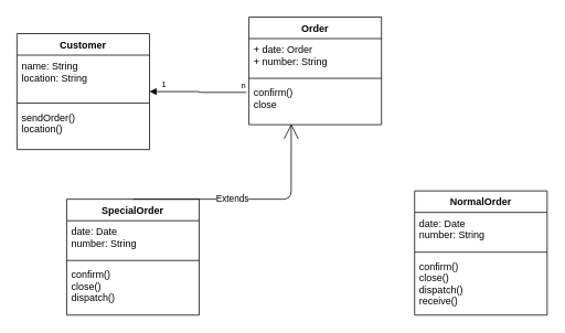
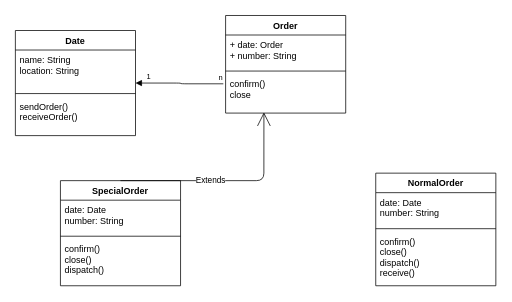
- <mxCell id="10" value="Customer" style="swimlane;fontStyle=1;align=center;verticalAlign=top;childLayout=stackLayout;horizontal=1;startSize=26;horizontalStack=0;resizeParent=1;resizeParentMax=0;resizeLast=0;collapsible=1;marginBottom=0;" parent="1" vertex="1"><mxGeometry x="20" y="40" width="160" height="140" as="geometry" /></mxCell>
+ <mxCell id="10" value="Date" style="swimlane;fontStyle=1;align=center;verticalAlign=top;childLayout=stackLayout;horizontal=1;startSize=26;horizontalStack=0;resizeParent=1;resizeParentMax=0;resizeLast=0;collapsible=1;marginBottom=0;" parent="1" vertex="1"><mxGeometry x="20" y="40" width="160" height="140" as="geometry" /></mxCell>
- <mxCell id="13" value="sendOrder()&#10;location()&#10;" style="text;strokeColor=none;fillColor=none;align=left;verticalAlign=top;spacingLeft=4;spacingRight=4;overflow=hidden;rotatable=0;points=[[0,0.5],[1,0.5]];portConstraint=eastwest;" parent="10" vertex="1"><mxGeometry y="88" width="160" height="52" as="geometry" /></mxCell>
+ <mxCell id="13" value="sendOrder()&#10;receiveOrder()&#10;" style="text;strokeColor=none;fillColor=none;align=left;verticalAlign=top;spacingLeft=4;spacingRight=4;overflow=hidden;rotatable=0;points=[[0,0.5],[1,0.5]];portConstraint=eastwest;" parent="10" vertex="1"><mxGeometry y="88" width="160" height="52" as="geometry" /></mxCell>
